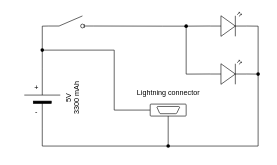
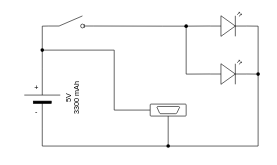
- <mxCell id="17" value="Lightning connec&lt;span style=&quot;background-color: initial;&quot;&gt;tor&lt;/span&gt;" style="text;html=1;align=center;verticalAlign=middle;resizable=0;points=[];autosize=1;strokeColor=none;fillColor=none;" vertex="1" parent="1"><mxGeometry x="215" y="140" width="130" height="30" as="geometry" /></mxCell>
